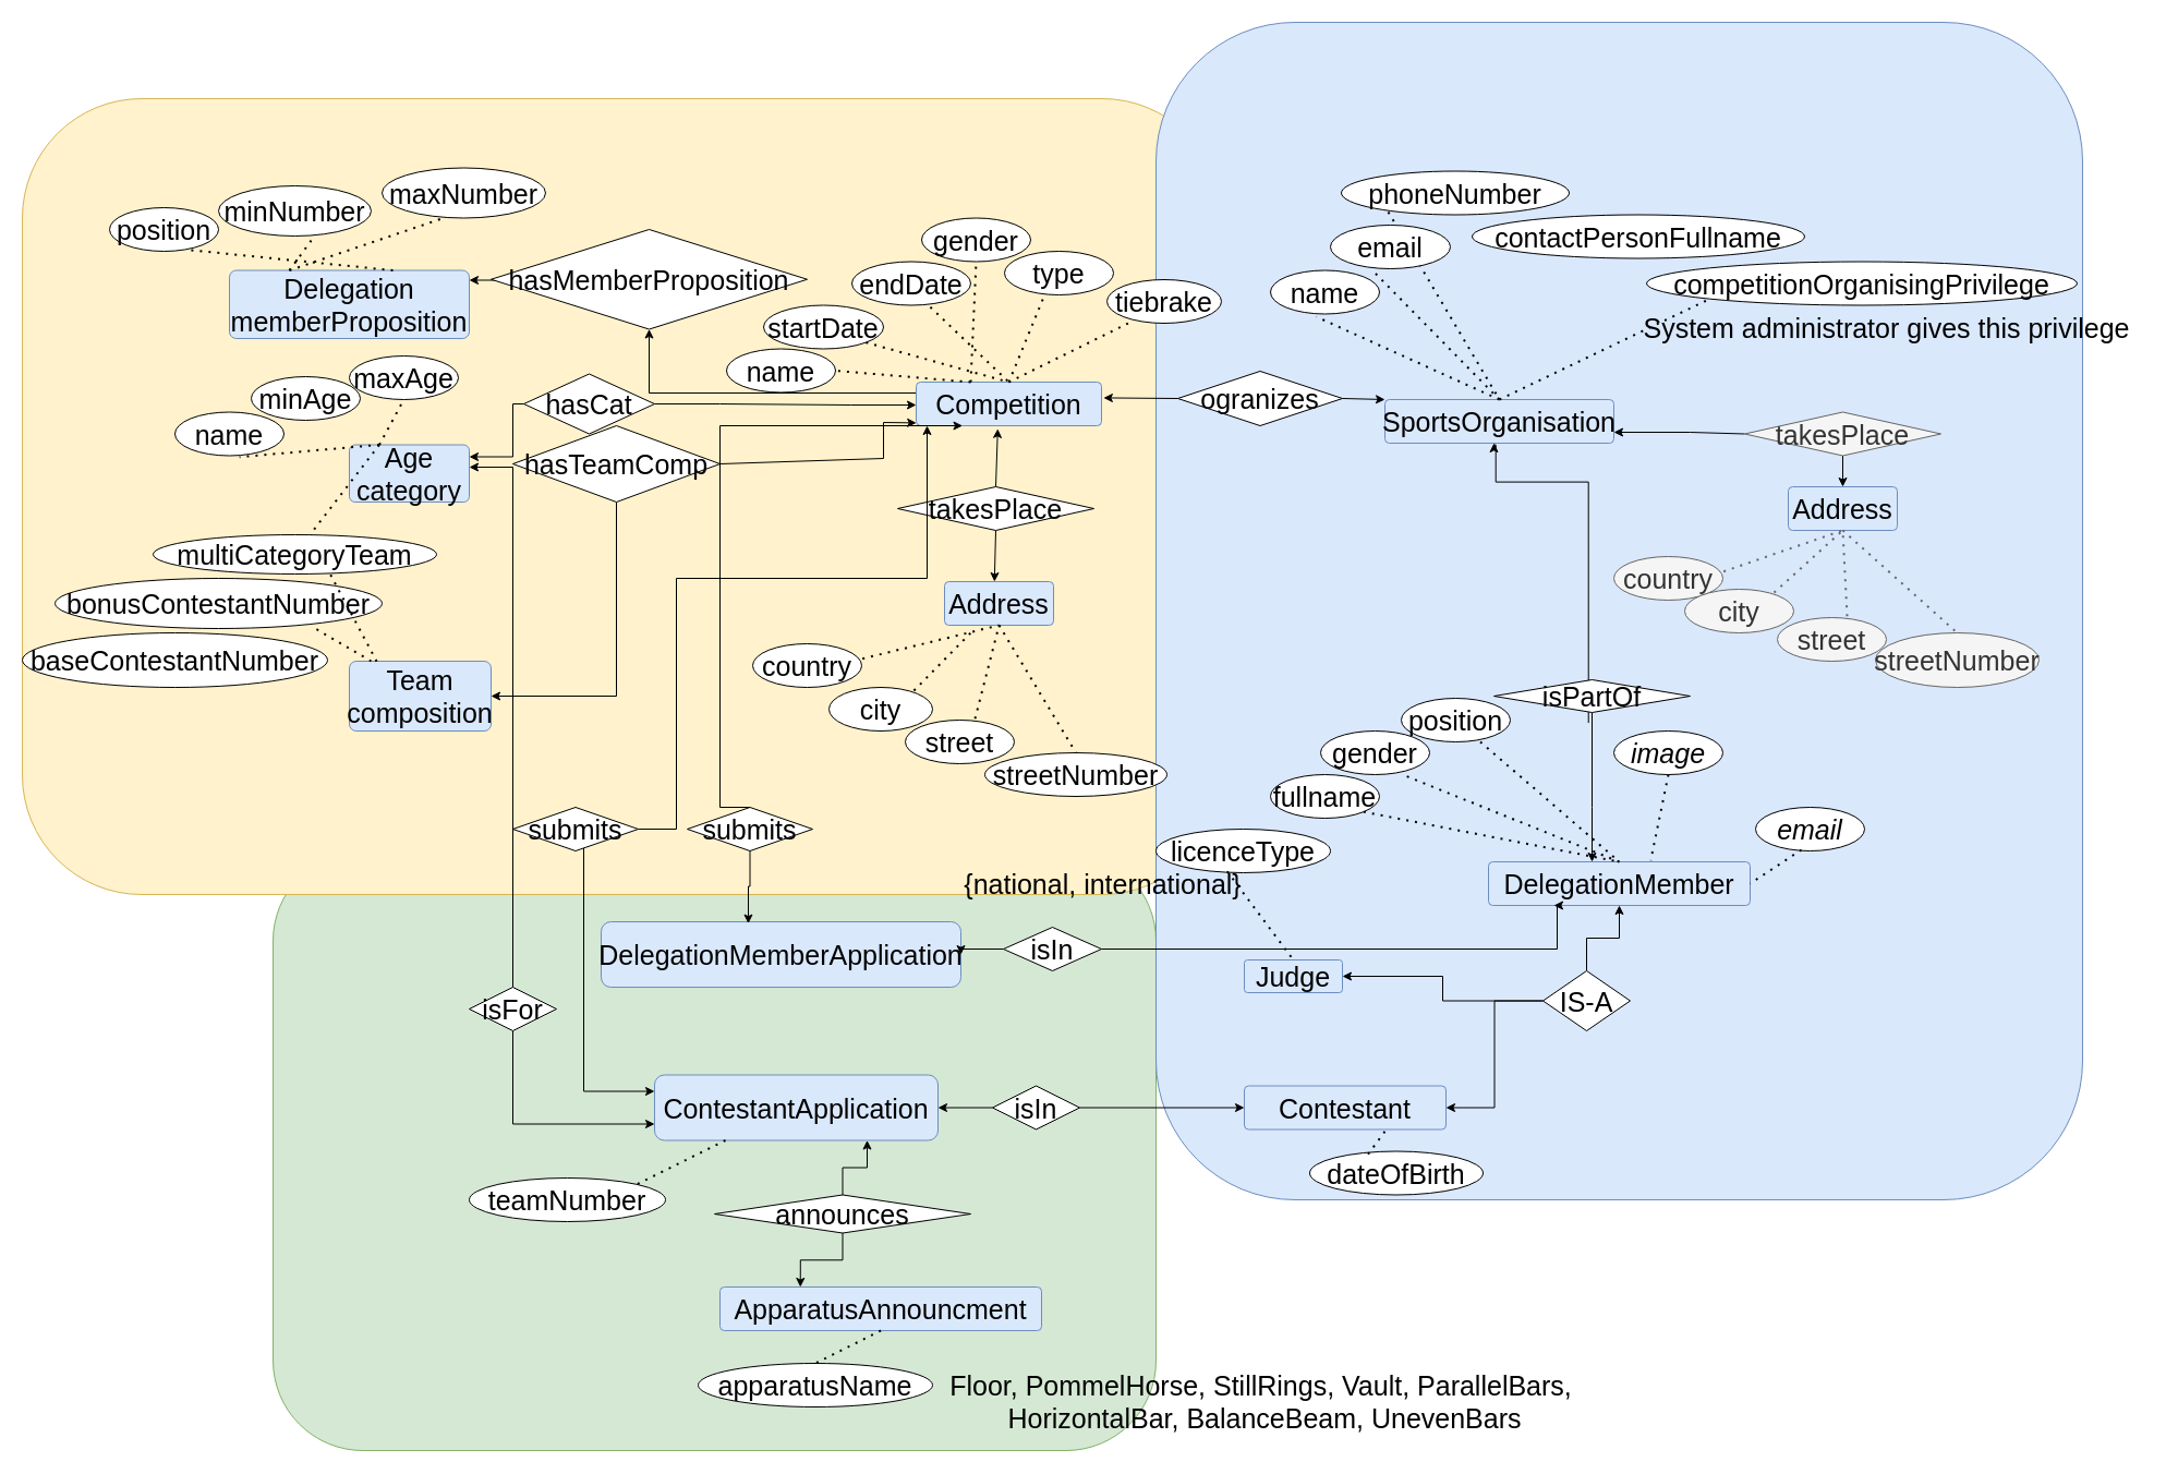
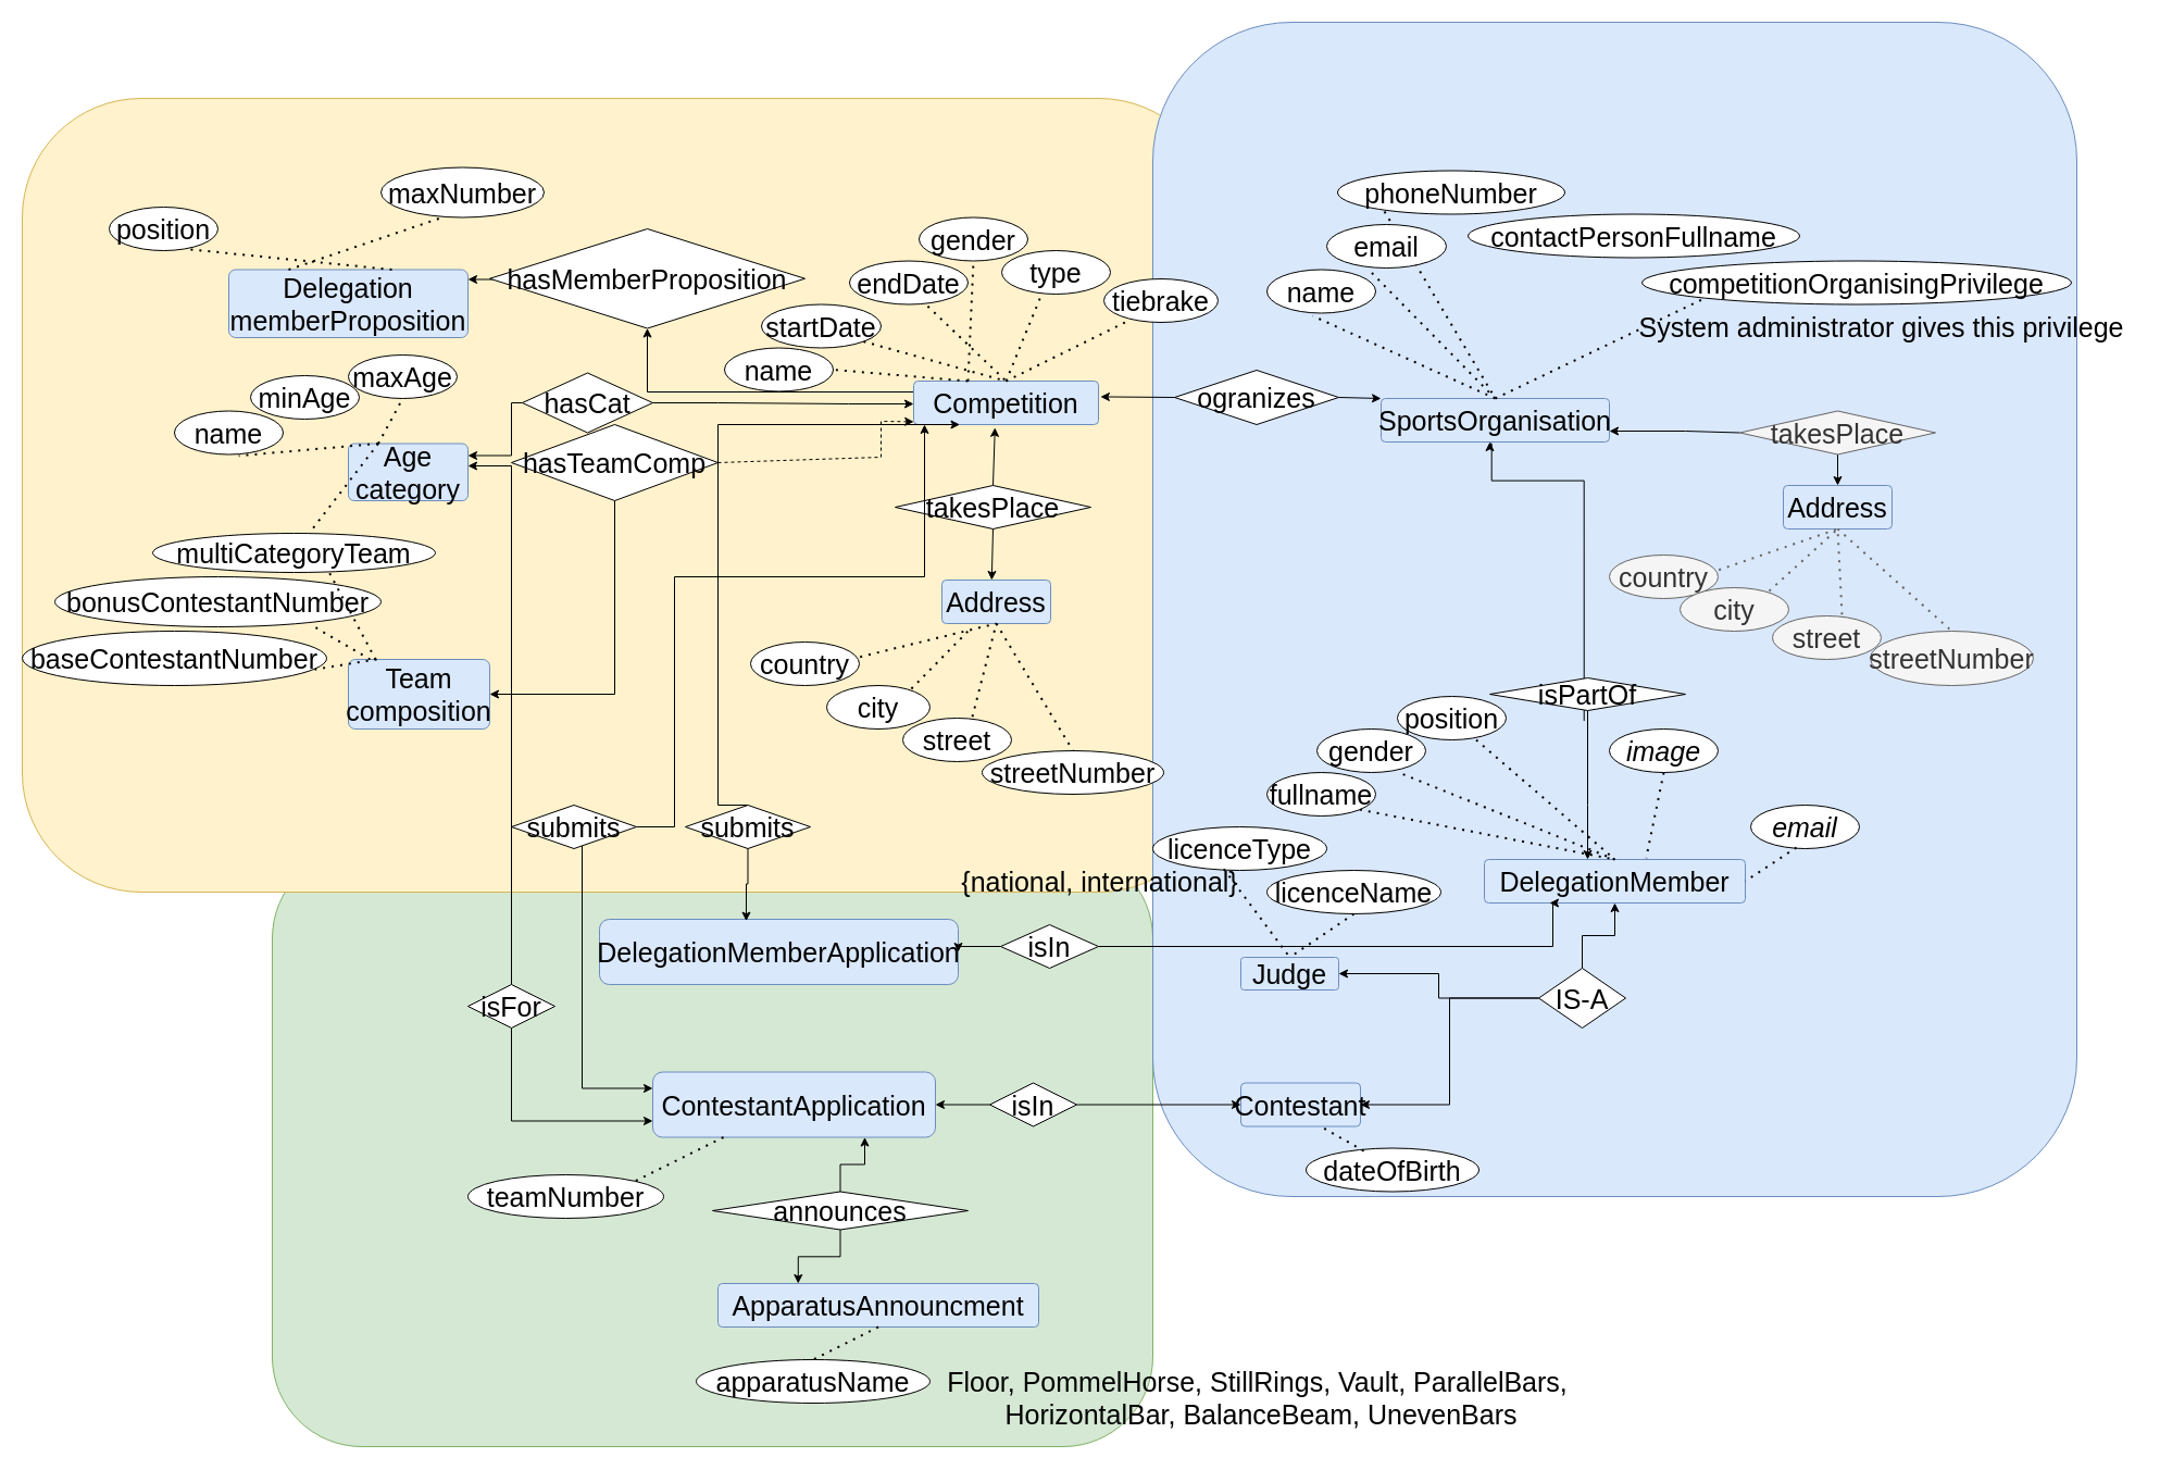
- <mxCell id="24" value="minNumber" style="ellipse;whiteSpace=wrap;html=1;align=center;fillColor=#FFFFFF;fontSize=25;" parent="1" vertex="1"><mxGeometry x="200" y="170" width="140" height="46" as="geometry" /></mxCell>
- <mxCell id="51" value="" style="endArrow=none;dashed=1;html=1;dashPattern=1 3;strokeWidth=2;rounded=0;entryX=0.624;entryY=1.02;entryDx=0;entryDy=0;entryPerimeter=0;exitX=0.25;exitY=0;exitDx=0;exitDy=0;fontSize=25;" parent="1" source="22" target="24" edge="1"><mxGeometry width="50" height="50" relative="1" as="geometry"><mxPoint x="400" y="367.5" as="sourcePoint" /><mxPoint x="300" y="347.5" as="targetPoint" /></mxGeometry></mxCell>
- <mxCell id="65" style="edgeStyle=none;rounded=0;orthogonalLoop=1;jettySize=auto;html=1;entryX=0.001;entryY=0.935;entryDx=0;entryDy=0;entryPerimeter=0;startArrow=none;startFill=0;endArrow=classic;endFill=1;exitX=1;exitY=0.5;exitDx=0;exitDy=0;fontSize=25;" parent="1" source="67" target="6" edge="1"><mxGeometry relative="1" as="geometry"><Array as="points"><mxPoint x="810" y="420" /><mxPoint x="810" y="387" /></Array></mxGeometry></mxCell>
+ <mxCell id="65" style="edgeStyle=none;rounded=0;orthogonalLoop=1;jettySize=auto;html=1;entryX=0.001;entryY=0.935;entryDx=0;entryDy=0;entryPerimeter=0;startArrow=none;startFill=0;endArrow=classic;endFill=1;exitX=1;exitY=0.5;exitDx=0;exitDy=0;fontSize=25;dashed=1;" parent="1" source="67" target="6" edge="1"><mxGeometry relative="1" as="geometry"><Array as="points"><mxPoint x="810" y="420" /><mxPoint x="810" y="387" /></Array></mxGeometry></mxCell>
+ <mxCell id="59" value="" style="endArrow=none;dashed=1;html=1;dashPattern=1 3;strokeWidth=2;rounded=0;entryX=0.961;entryY=0.703;entryDx=0;entryDy=0;entryPerimeter=0;exitX=0.2;exitY=0;exitDx=0;exitDy=0;exitPerimeter=0;fontSize=25;" parent="1" source="30" target="31" edge="1"><mxGeometry width="50" height="50" relative="1" as="geometry"><mxPoint x="255.8" y="646" as="sourcePoint" /><mxPoint x="170" y="637.2" as="targetPoint" /></mxGeometry></mxCell>
+ <mxCell id="98" value="licenceName" style="ellipse;whiteSpace=wrap;html=1;align=center;fillColor=#FFFFFF;fontSize=25;" parent="1" vertex="1"><mxGeometry x="1165" y="800" width="160" height="40" as="geometry" /></mxCell>
+ <mxCell id="136" value="" style="endArrow=none;dashed=1;html=1;dashPattern=1 3;strokeWidth=2;rounded=0;entryX=0.5;entryY=0;entryDx=0;entryDy=0;exitX=0.5;exitY=1;exitDx=0;exitDy=0;fontSize=25;" parent="1" source="98" target="96" edge="1"><mxGeometry width="50" height="50" relative="1" as="geometry"><mxPoint x="1316.355" y="754.142" as="sourcePoint" /><mxPoint x="1475" y="810" as="targetPoint" /></mxGeometry></mxCell>
- <mxCell id="83" value="Contestant" style="rounded=1;arcSize=10;whiteSpace=wrap;html=1;align=center;fillColor=#dae8fc;strokeColor=#6c8ebf;fontSize=25;" parent="1" vertex="1"><mxGeometry x="1141" y="995.5" width="185" height="40" as="geometry" /></mxCell>
+ <mxCell id="83" value="Contestant" style="rounded=1;arcSize=10;whiteSpace=wrap;html=1;align=center;fillColor=#dae8fc;strokeColor=#6c8ebf;fontSize=25;" parent="1" vertex="1"><mxGeometry x="1141" y="995.5" width="110" height="40" as="geometry" /></mxCell>
